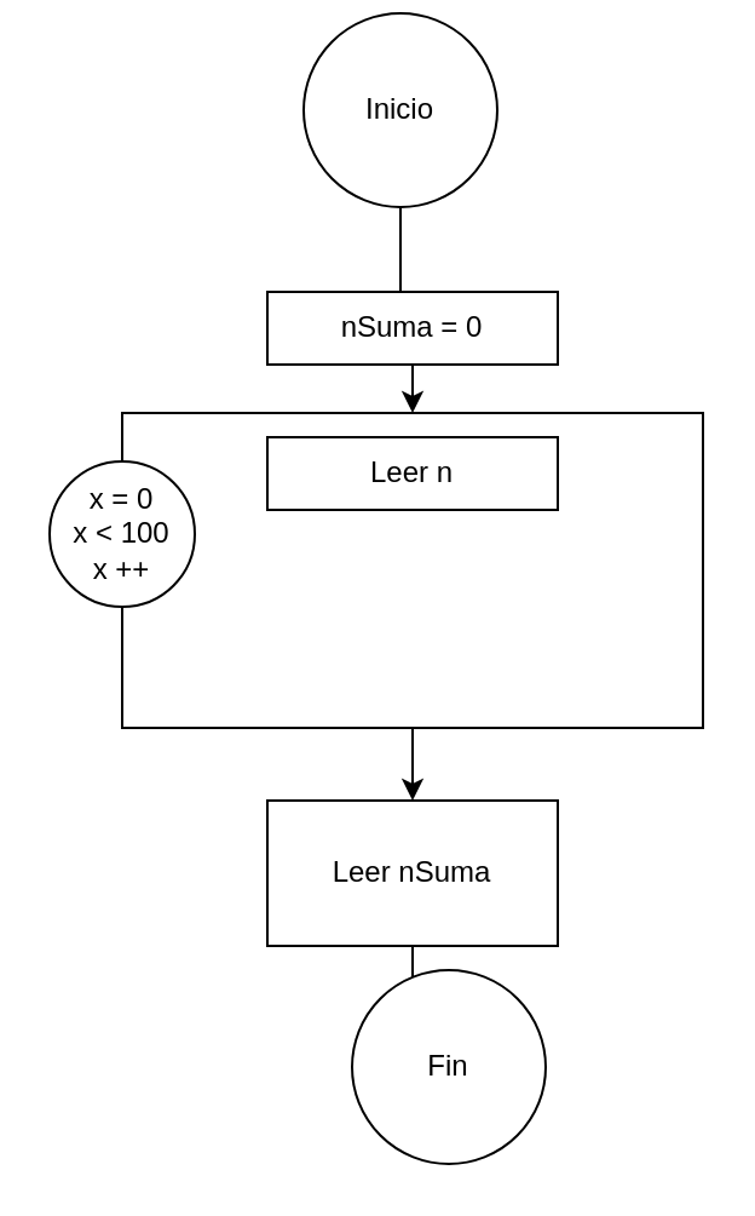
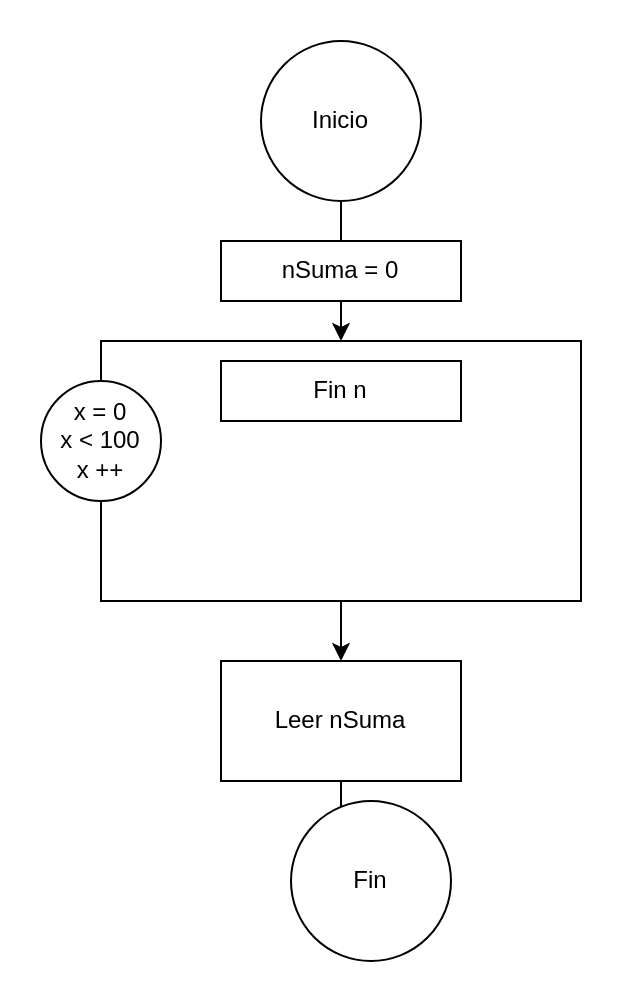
- <mxCell id="3" value="Inicio" style="ellipse;whiteSpace=wrap;html=1;aspect=fixed;" vertex="1" parent="1"><mxGeometry x="125" y="5" width="80" height="80" as="geometry" /></mxCell>
+ <mxCell id="3" value="Inicio" style="ellipse;whiteSpace=wrap;html=1;aspect=fixed;" vertex="1" parent="1"><mxGeometry x="130" y="20" width="80" height="80" as="geometry" /></mxCell>
- <mxCell id="7" value="Leer n" style="rounded=0;whiteSpace=wrap;html=1;" vertex="1" parent="1"><mxGeometry x="110" y="180" width="120" height="30" as="geometry" /></mxCell>
+ <mxCell id="7" value="Fin n" style="rounded=0;whiteSpace=wrap;html=1;" vertex="1" parent="1"><mxGeometry x="110" y="180" width="120" height="30" as="geometry" /></mxCell>
